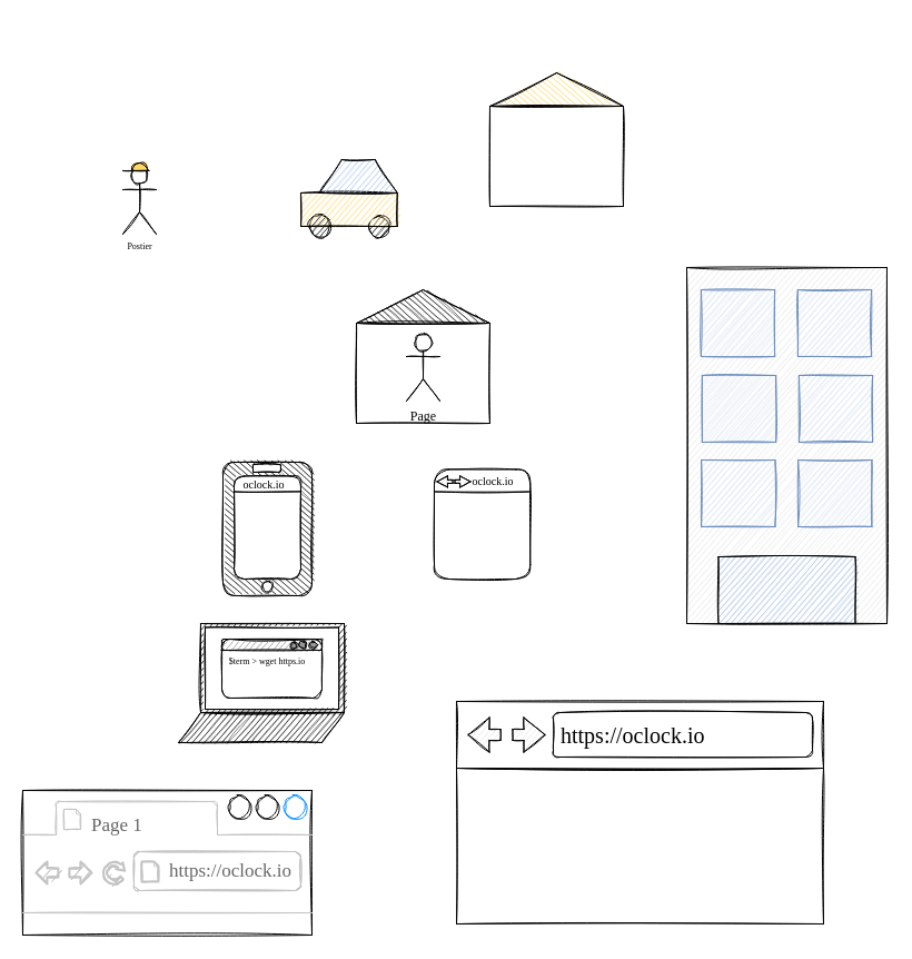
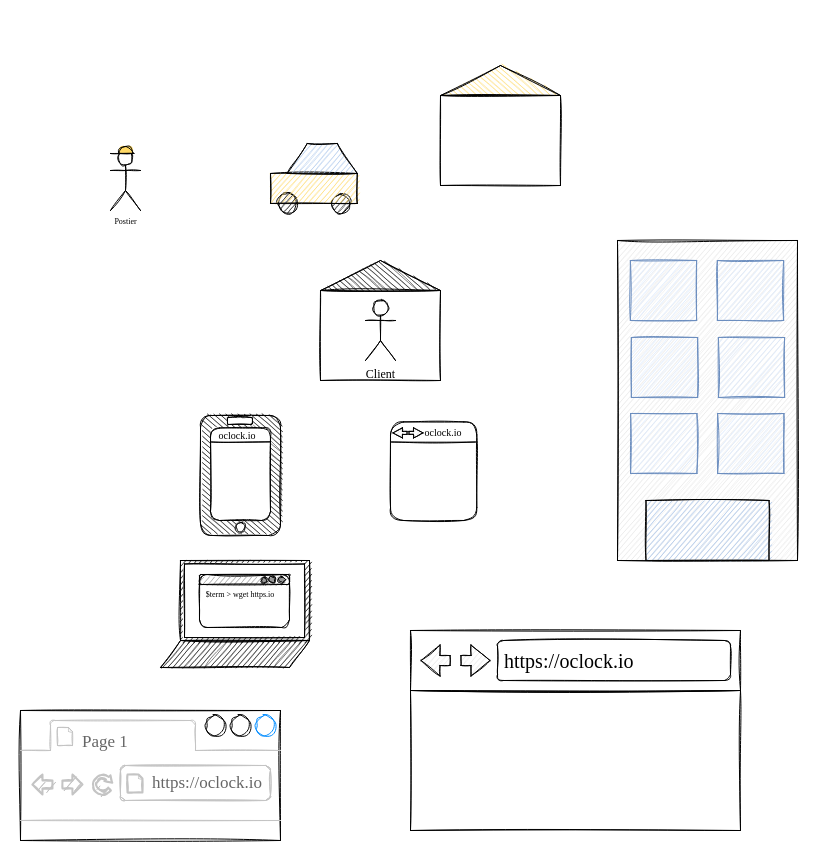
- <mxCell id="3" value="&lt;font data-font-src=&quot;https://fonts.googleapis.com/css?family=Kalam&quot; face=&quot;Kalam&quot;&gt;Page&lt;/font&gt;" style="shape=umlActor;verticalLabelPosition=bottom;verticalAlign=top;html=1;outlineConnect=0;sketch=1;" parent="1" vertex="1"><mxGeometry x="365" y="300" width="30" height="60" as="geometry" /></mxCell>
+ <mxCell id="3" value="&lt;font data-font-src=&quot;https://fonts.googleapis.com/css?family=Kalam&quot; face=&quot;Kalam&quot;&gt;Client&lt;/font&gt;" style="shape=umlActor;verticalLabelPosition=bottom;verticalAlign=top;html=1;outlineConnect=0;sketch=1;" parent="1" vertex="1"><mxGeometry x="365" y="300" width="30" height="60" as="geometry" /></mxCell>
